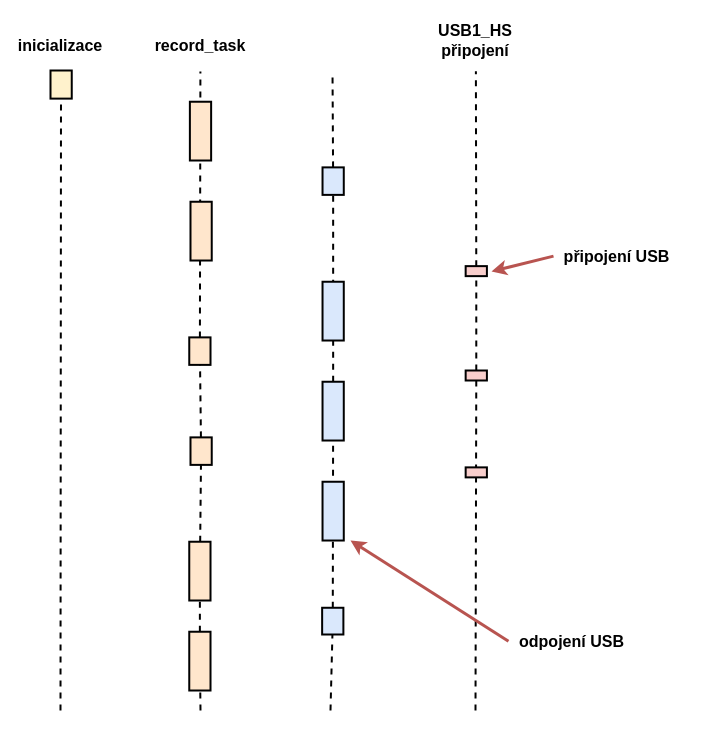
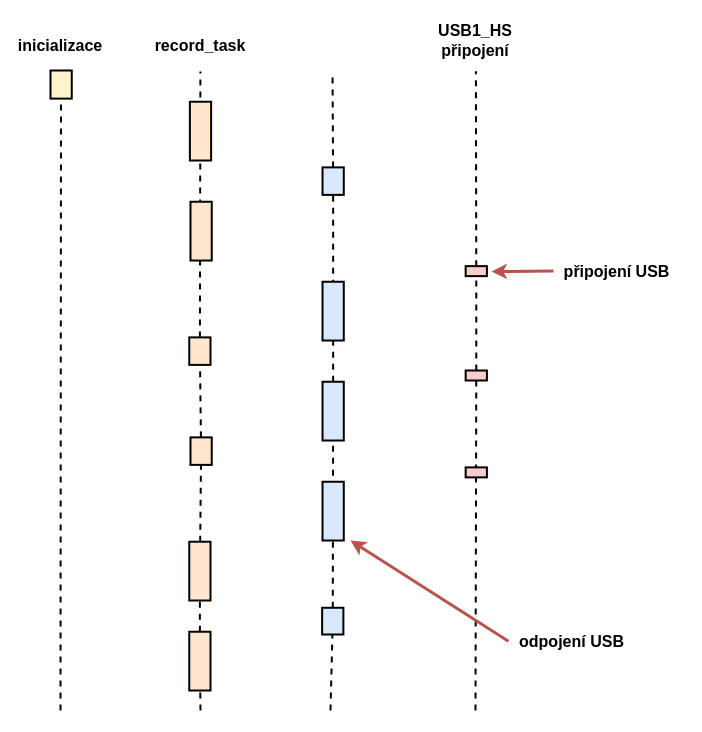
- <mxCell id="14" value="&lt;font style=&quot;font-size: 16px;&quot;&gt;&lt;b&gt;připojení USB&lt;/b&gt;&lt;/font&gt;" style="text;html=1;align=center;verticalAlign=middle;whiteSpace=wrap;rounded=0;" parent="1" vertex="1"><mxGeometry x="553" y="232.81" width="127" height="45.62" as="geometry" /></mxCell>
+ <mxCell id="14" value="&lt;font style=&quot;font-size: 16px;&quot;&gt;&lt;b&gt;připojení USB&lt;/b&gt;&lt;/font&gt;" style="text;html=1;align=center;verticalAlign=middle;whiteSpace=wrap;rounded=0;" parent="1" vertex="1"><mxGeometry x="553" y="247.81" width="127" height="45.62" as="geometry" /></mxCell>
